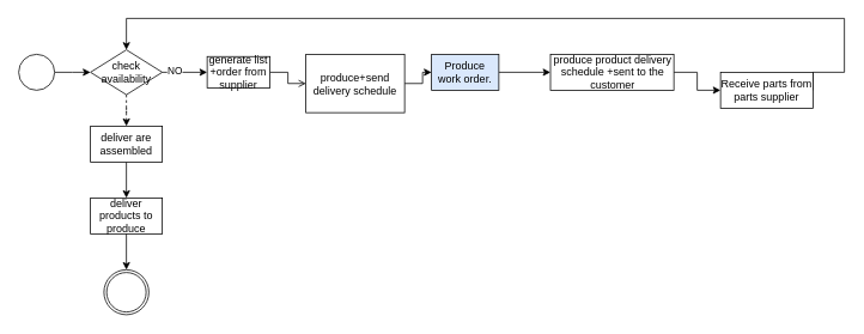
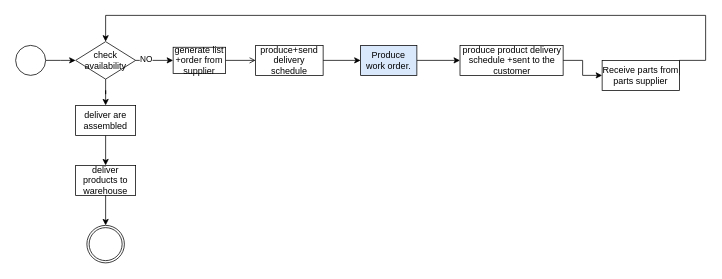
- <mxCell id="11" value="produce+send delivery schedule" style="whiteSpace=wrap;html=1;" vertex="1" parent="1"><mxGeometry x="340" y="60" width="110" height="65" as="geometry" /></mxCell>
+ <mxCell id="11" value="produce+send delivery schedule" style="whiteSpace=wrap;html=1;" vertex="1" parent="1"><mxGeometry x="340" y="60" width="90" height="40" as="geometry" /></mxCell>
- <mxCell id="6" value="" style="edgeStyle=orthogonalEdgeStyle;rounded=0;orthogonalLoop=1;jettySize=auto;html=1;dashed=1;" edge="1" parent="1" source="7" target="19"><mxGeometry relative="1" as="geometry" /></mxCell>
+ <mxCell id="6" value="" style="edgeStyle=orthogonalEdgeStyle;rounded=0;orthogonalLoop=1;jettySize=auto;html=1;" edge="1" parent="1" source="7" target="19"><mxGeometry relative="1" as="geometry" /></mxCell>
- <mxCell id="20" value="deliver products to produce" style="whiteSpace=wrap;html=1;" vertex="1" parent="1"><mxGeometry x="100" y="220" width="80" height="40" as="geometry" /></mxCell>
+ <mxCell id="20" value="deliver products to warehouse" style="whiteSpace=wrap;html=1;" vertex="1" parent="1"><mxGeometry x="100" y="220" width="80" height="40" as="geometry" /></mxCell>
